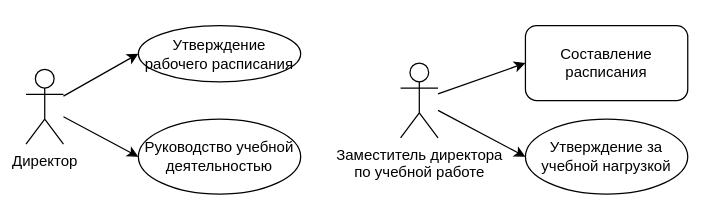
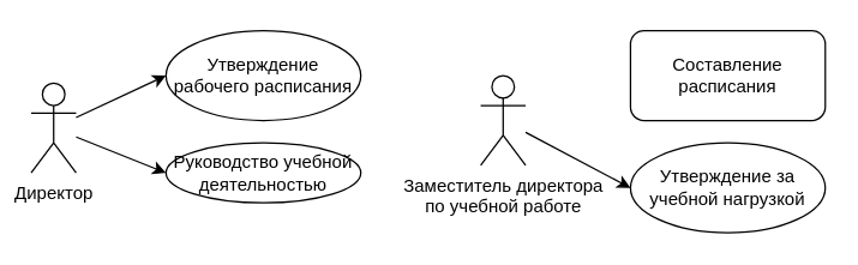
- <mxCell id="11" value="Утверждение рабочего расписания" style="ellipse;whiteSpace=wrap;html=1;" vertex="1" parent="1"><mxGeometry x="110" y="20" width="130" height="45" as="geometry" /></mxCell>
+ <mxCell id="11" value="Утверждение рабочего расписания" style="ellipse;whiteSpace=wrap;html=1;" vertex="1" parent="1"><mxGeometry x="110" y="20" width="130" height="60" as="geometry" /></mxCell>
- <mxCell id="8" value="" style="endArrow=classic;html=1;rounded=0;entryX=0;entryY=0.5;entryDx=0;entryDy=0;" edge="1" parent="1" source="2" target="5"><mxGeometry width="50" height="50" relative="1" as="geometry"><mxPoint x="250" y="205" as="sourcePoint" /><mxPoint x="300" y="155" as="targetPoint" /></mxGeometry></mxCell>
- <mxCell id="10" value="Руководство учебной деятельностью" style="ellipse;whiteSpace=wrap;html=1;" vertex="1" parent="1"><mxGeometry x="110" y="95" width="130" height="60" as="geometry" /></mxCell>
+ <mxCell id="10" value="Руководство учебной деятельностью" style="ellipse;whiteSpace=wrap;html=1;" vertex="1" parent="1"><mxGeometry x="110" y="95" width="130" height="40" as="geometry" /></mxCell>
